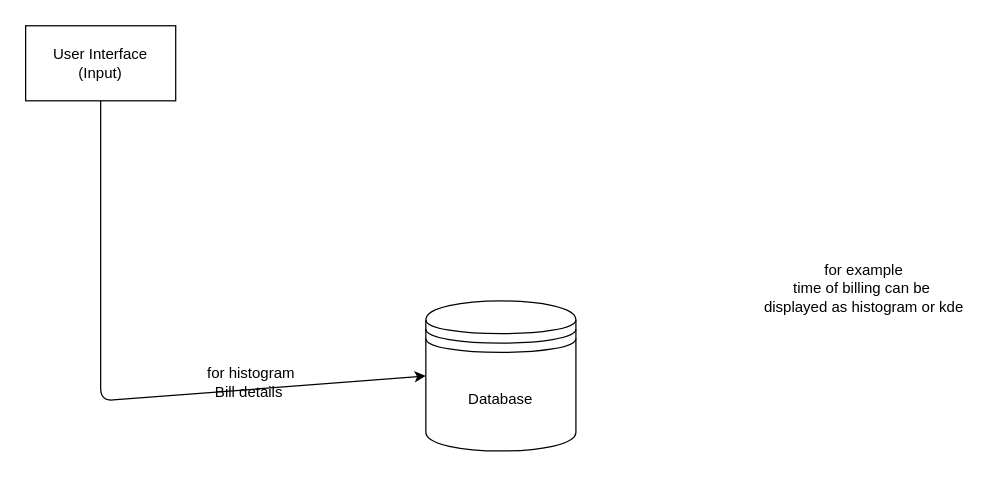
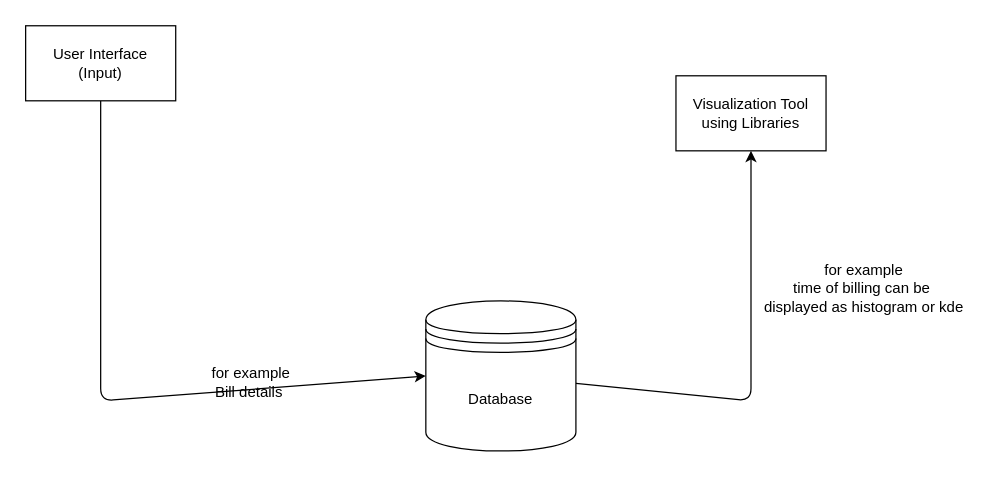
+ <mxCell id="7" value="Visualization Tool using Libraries" style="rounded=0;whiteSpace=wrap;html=1;" vertex="1" parent="1"><mxGeometry x="540" y="60" width="120" height="60" as="geometry" /></mxCell>
+ <mxCell id="2" style="edgeStyle=none;html=1;entryX=0.5;entryY=1;entryDx=0;entryDy=0;" edge="1" parent="1" source="3" target="7"><mxGeometry relative="1" as="geometry"><Array as="points"><mxPoint x="600" y="320" /></Array></mxGeometry></mxCell>
- <mxCell id="6" value="&lt;div&gt;for histogram&lt;/div&gt;Bill details&amp;nbsp;" style="text;html=1;align=center;verticalAlign=middle;resizable=0;points=[];autosize=1;strokeColor=none;fillColor=none;" vertex="1" parent="1"><mxGeometry x="155" y="285" width="90" height="40" as="geometry" /></mxCell>
+ <mxCell id="6" value="&lt;div&gt;for example&lt;/div&gt;Bill details&amp;nbsp;" style="text;html=1;align=center;verticalAlign=middle;resizable=0;points=[];autosize=1;strokeColor=none;fillColor=none;" vertex="1" parent="1"><mxGeometry x="155" y="285" width="90" height="40" as="geometry" /></mxCell>
